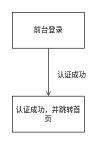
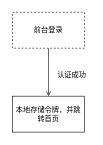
- <mxCell id="3" value="前台登录" style="rounded=0;whiteSpace=wrap;html=1;" vertex="1" parent="1"><mxGeometry x="20" y="20" width="120" height="60" as="geometry" /></mxCell>
+ <mxCell id="3" value="前台登录" style="rounded=0;whiteSpace=wrap;html=1;dashed=1;" vertex="1" parent="1"><mxGeometry x="20" y="20" width="120" height="60" as="geometry" /></mxCell>
- <mxCell id="4" value="认证成功，并跳转首页" style="whiteSpace=wrap;html=1;rounded=0;" vertex="1" parent="1"><mxGeometry x="20" y="160" width="120" height="60" as="geometry" /></mxCell>
+ <mxCell id="4" value="本地存储令牌，并跳转首页" style="whiteSpace=wrap;html=1;rounded=0;" vertex="1" parent="1"><mxGeometry x="20" y="160" width="120" height="60" as="geometry" /></mxCell>
